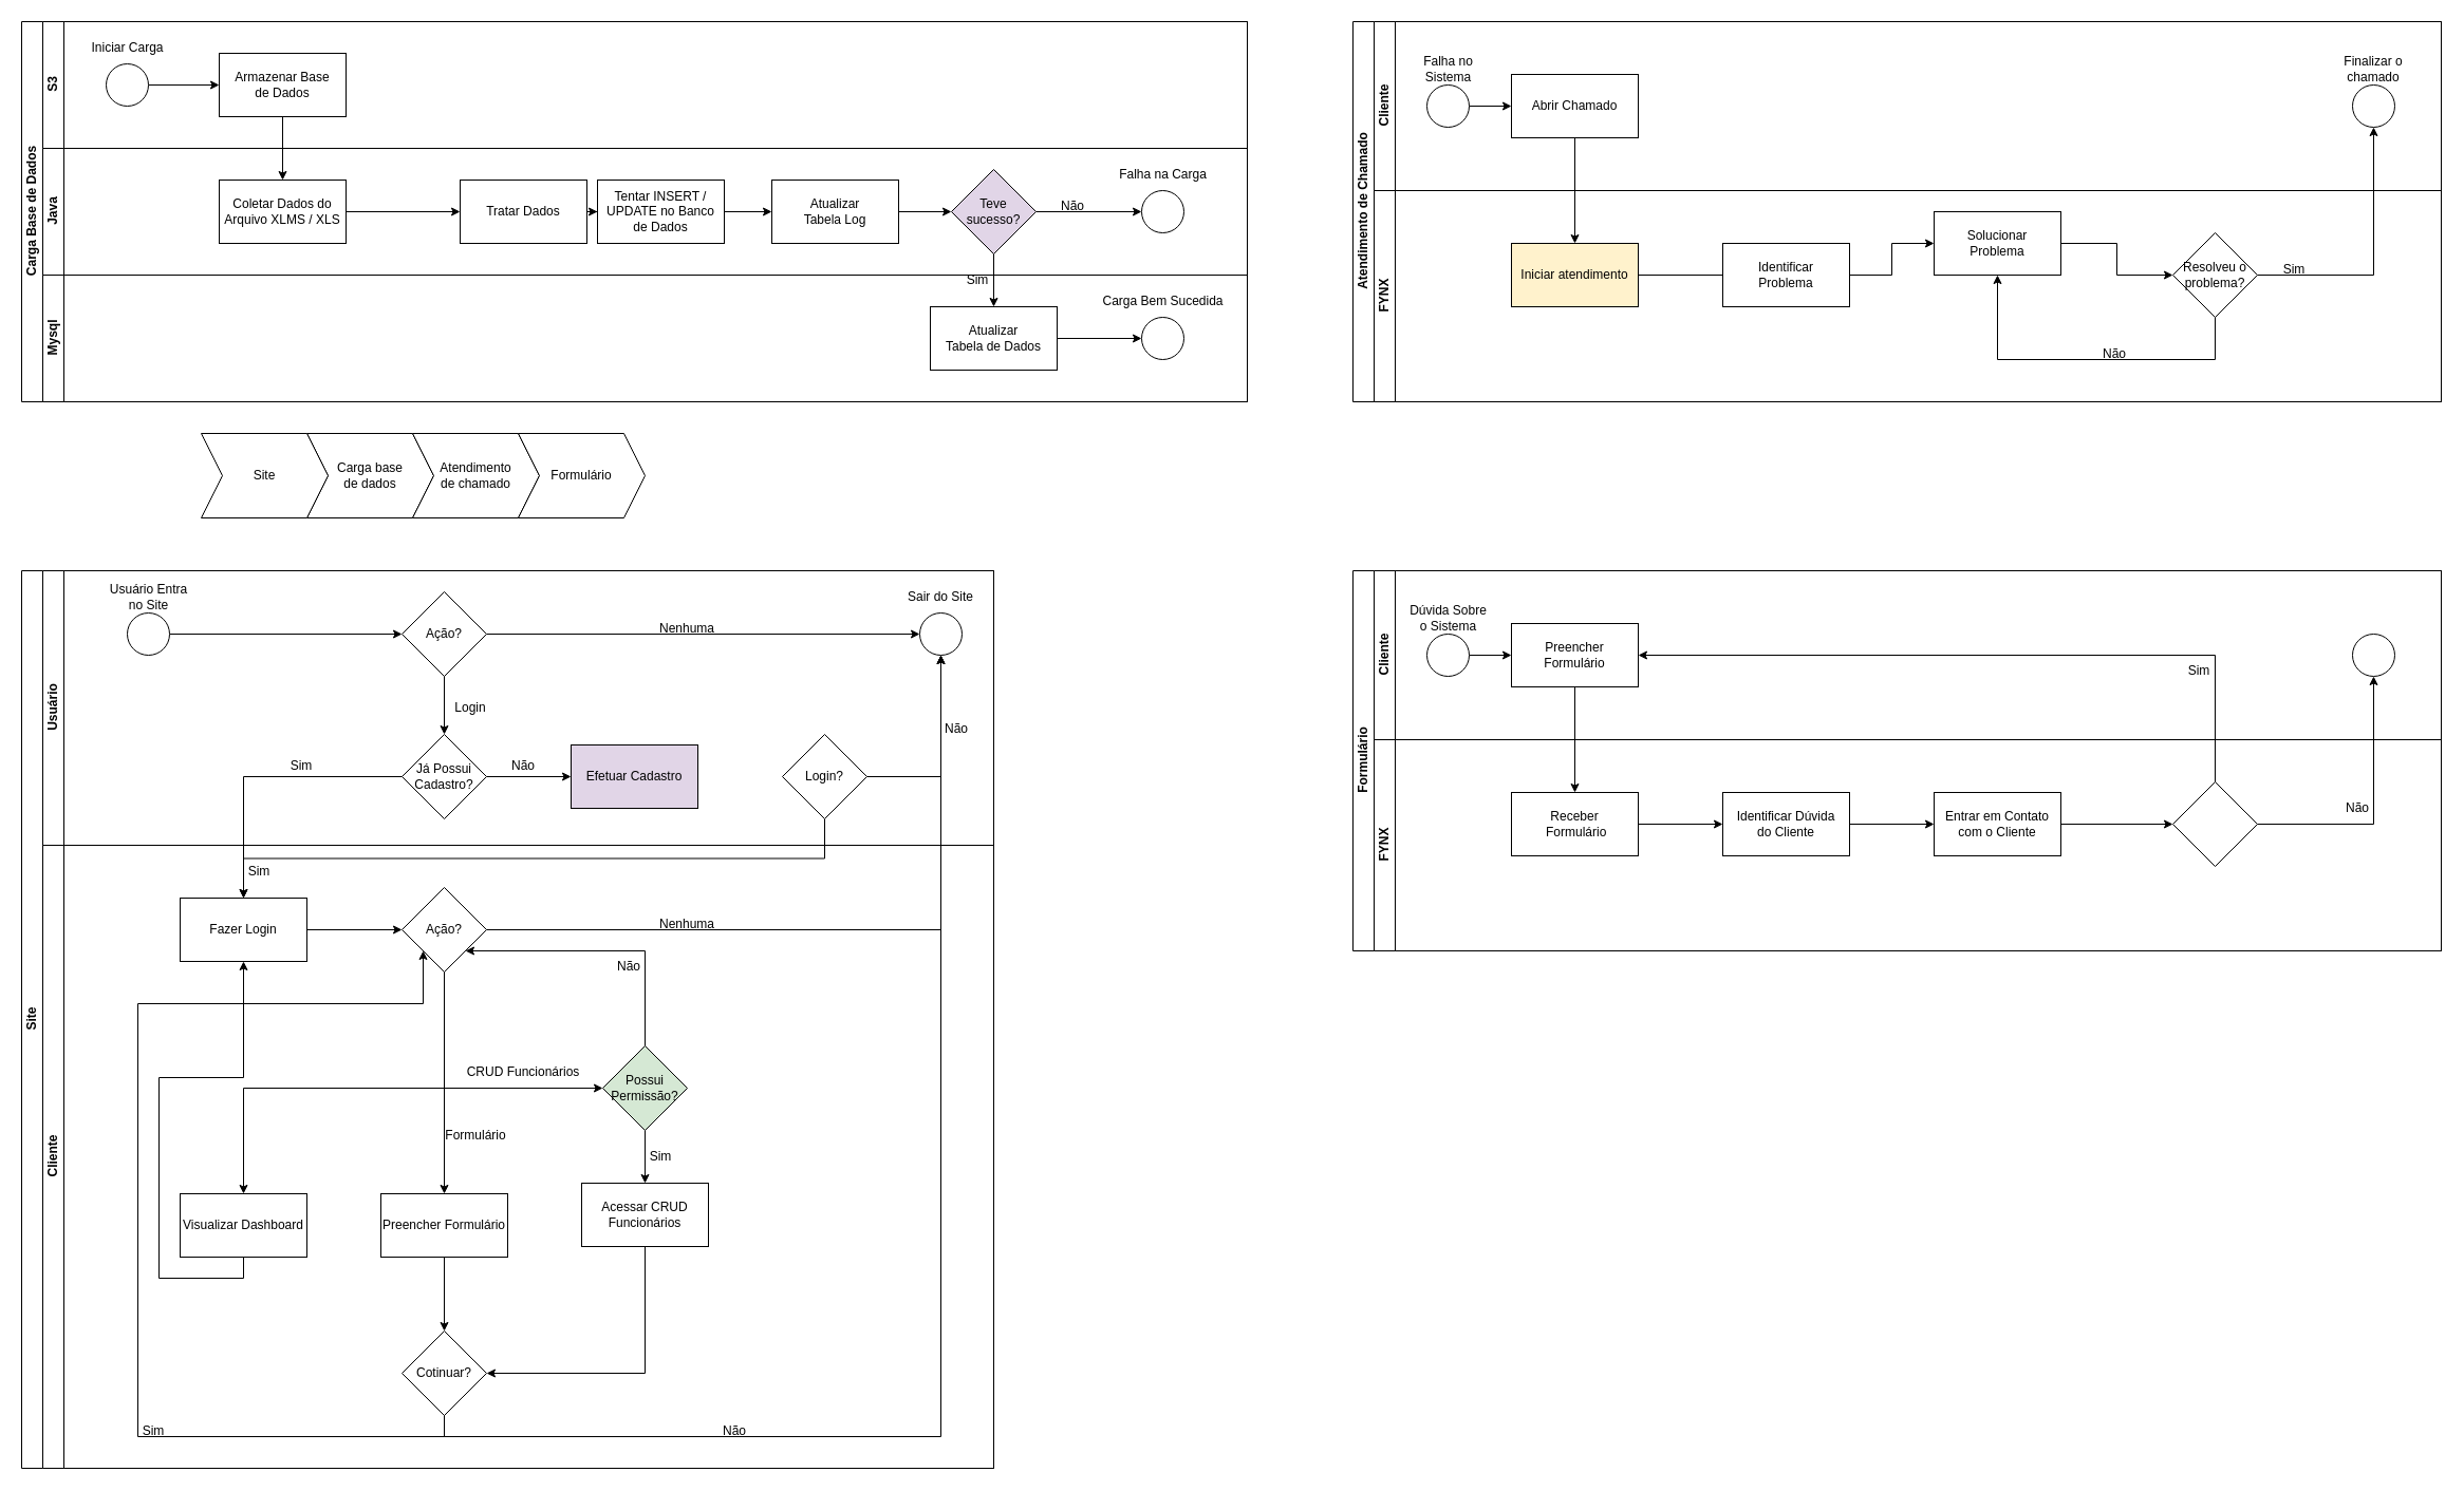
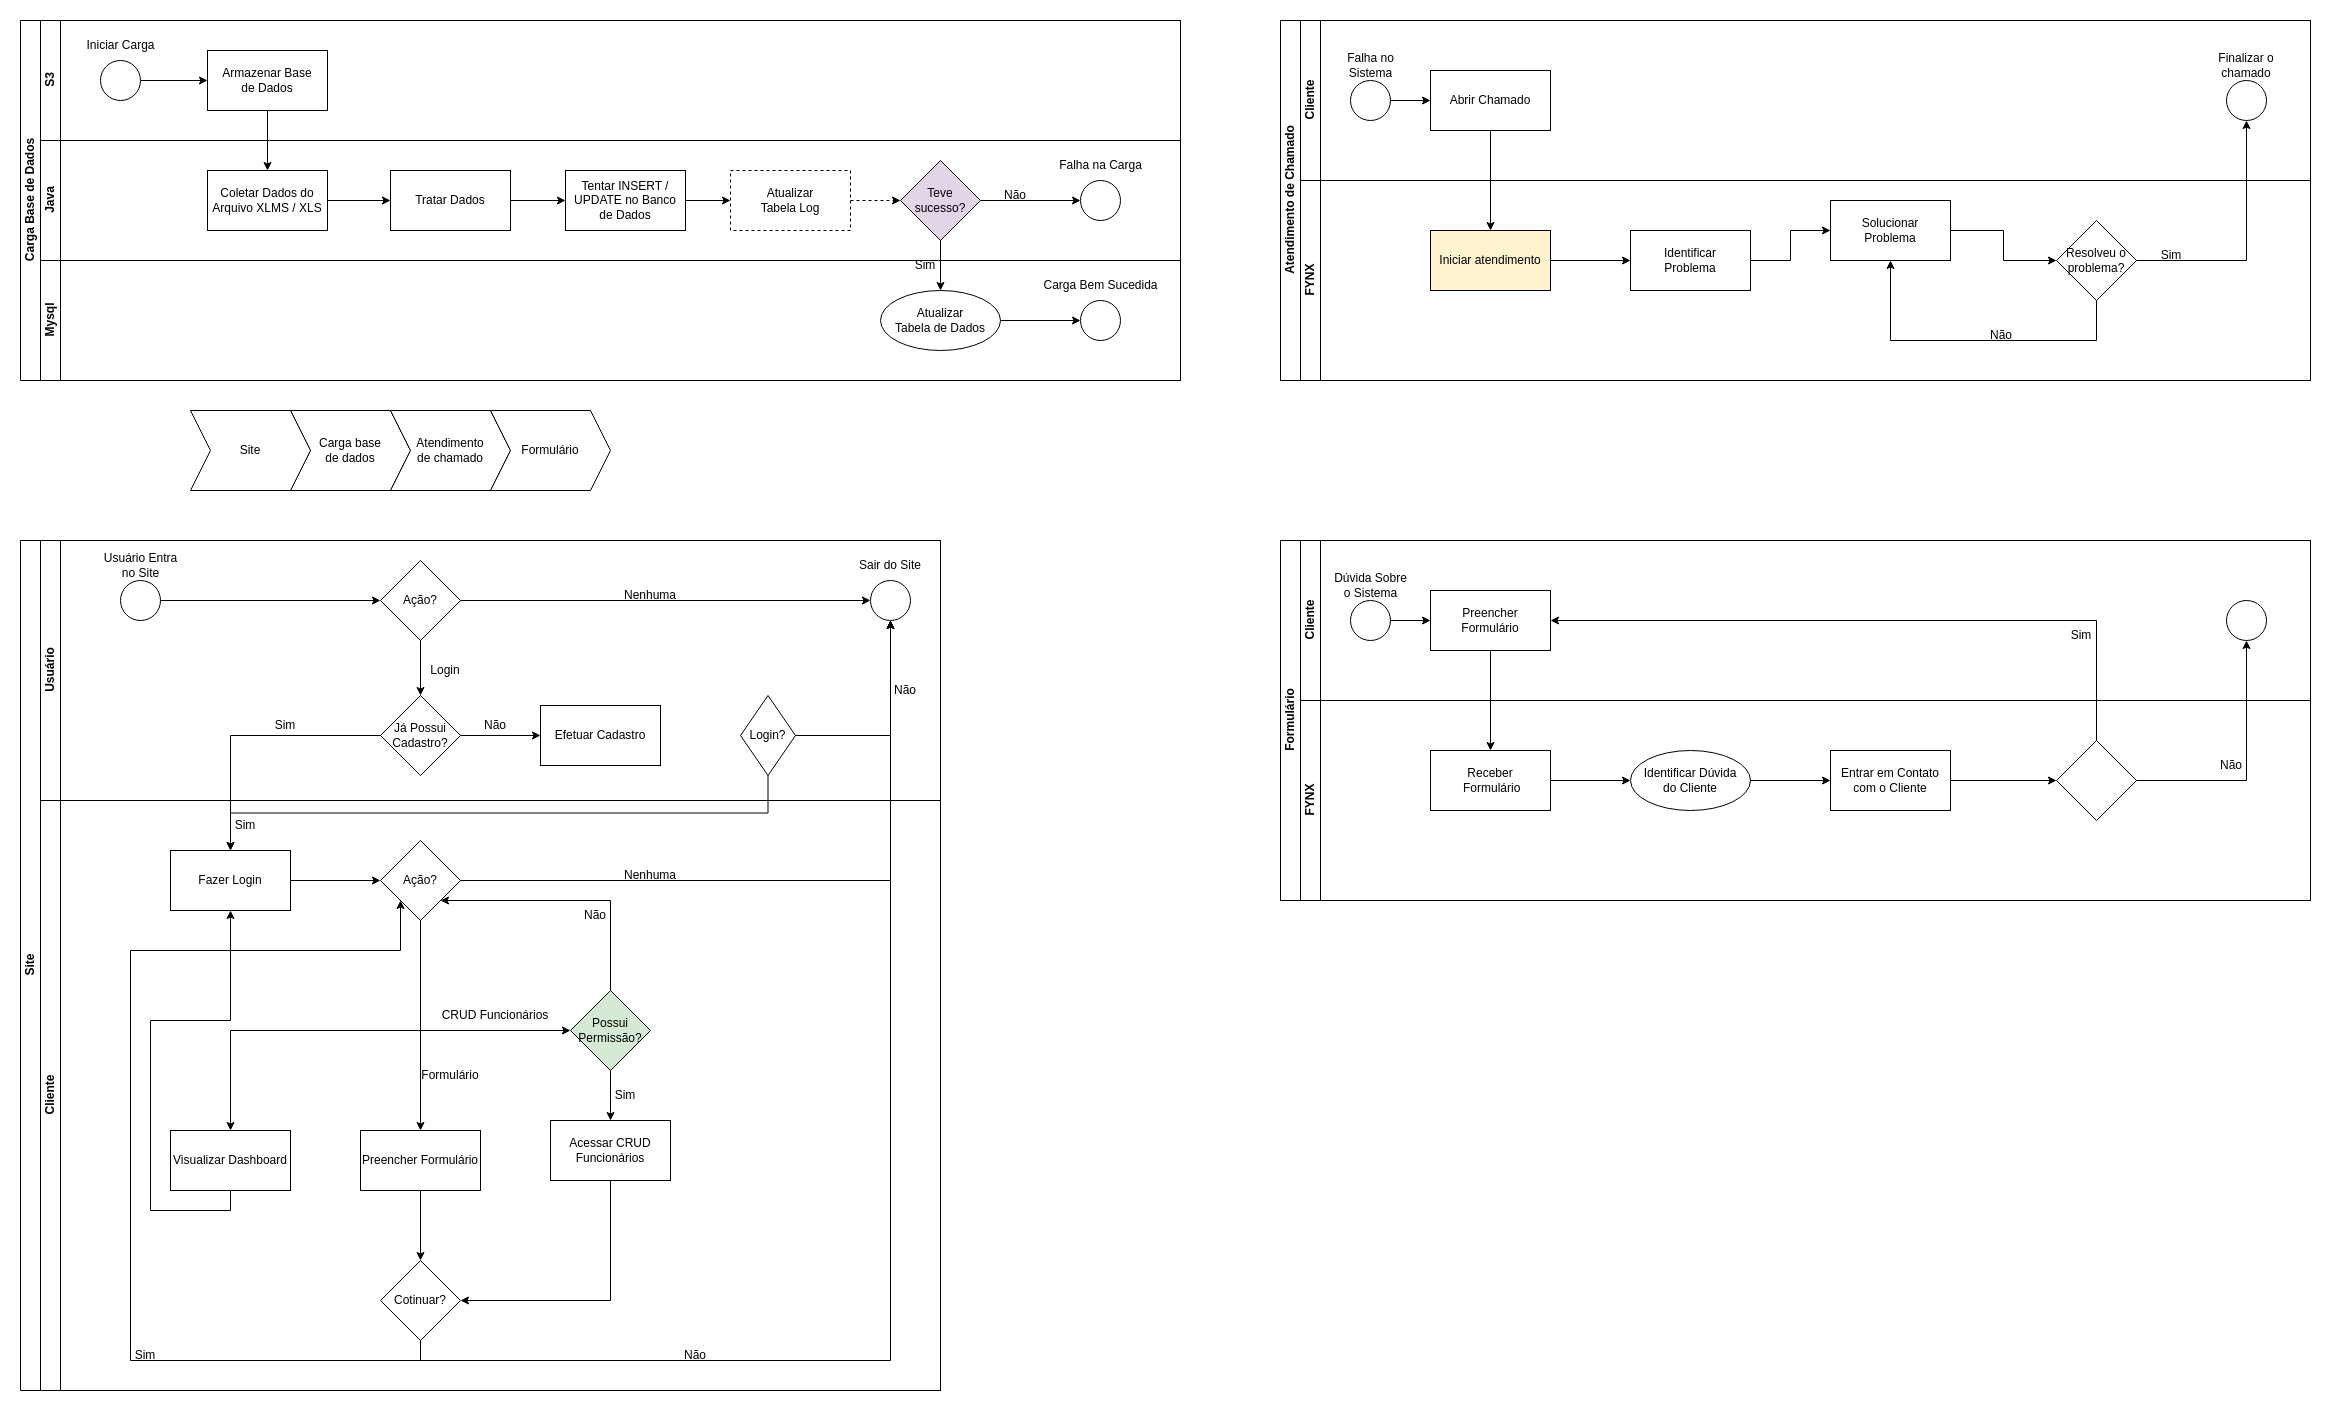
- <mxCell id="94" value="Tratar Dados" style="whiteSpace=wrap;html=1;" parent="85" vertex="1"><mxGeometry x="395" y="30" width="120" height="60" as="geometry" /></mxCell>
+ <mxCell id="94" value="Tratar Dados" style="whiteSpace=wrap;html=1;" parent="85" vertex="1"><mxGeometry x="350" y="30" width="120" height="60" as="geometry" /></mxCell>
- <mxCell id="100" value="Atualizar&lt;div&gt;&lt;span style=&quot;background-color: transparent; color: light-dark(rgb(0, 0, 0), rgb(255, 255, 255));&quot;&gt;Tabela Log&lt;/span&gt;&lt;/div&gt;" style="whiteSpace=wrap;html=1;" parent="85" vertex="1"><mxGeometry x="690" y="30" width="120" height="60" as="geometry" /></mxCell>
+ <mxCell id="100" value="Atualizar&lt;div&gt;&lt;span style=&quot;background-color: transparent; color: light-dark(rgb(0, 0, 0), rgb(255, 255, 255));&quot;&gt;Tabela Log&lt;/span&gt;&lt;/div&gt;" style="whiteSpace=wrap;html=1;dashed=1;" parent="85" vertex="1"><mxGeometry x="690" y="30" width="120" height="60" as="geometry" /></mxCell>
- <mxCell id="99" style="edgeStyle=orthogonalEdgeStyle;rounded=0;orthogonalLoop=1;jettySize=auto;html=1;exitX=1;exitY=0.5;exitDx=0;exitDy=0;entryX=0;entryY=0.5;entryDx=0;entryDy=0;" parent="85" source="100" target="98" edge="1"><mxGeometry relative="1" as="geometry" /></mxCell>
+ <mxCell id="99" style="edgeStyle=orthogonalEdgeStyle;rounded=0;orthogonalLoop=1;jettySize=auto;html=1;exitX=1;exitY=0.5;exitDx=0;exitDy=0;entryX=0;entryY=0.5;entryDx=0;entryDy=0;dashed=1;" parent="85" source="100" target="98" edge="1"><mxGeometry relative="1" as="geometry" /></mxCell>
- <mxCell id="63" value="" style="edgeStyle=orthogonalEdgeStyle;rounded=0;orthogonalLoop=1;jettySize=auto;html=1;endArrow=none;" parent="62" source="64" target="70" edge="1"><mxGeometry relative="1" as="geometry" /></mxCell>
+ <mxCell id="63" value="" style="edgeStyle=orthogonalEdgeStyle;rounded=0;orthogonalLoop=1;jettySize=auto;html=1;" parent="62" source="64" target="70" edge="1"><mxGeometry relative="1" as="geometry" /></mxCell>
- <mxCell id="110" value="Atualizar&lt;div&gt;Tabela de Dados&lt;/div&gt;" style="whiteSpace=wrap;html=1;" parent="105" vertex="1"><mxGeometry x="840" y="30" width="120" height="60" as="geometry" /></mxCell>
+ <mxCell id="110" value="Atualizar&lt;div&gt;Tabela de Dados&lt;/div&gt;" style="ellipse;whiteSpace=wrap;html=1;" parent="105" vertex="1"><mxGeometry x="840" y="30" width="120" height="60" as="geometry" /></mxCell>
- <mxCell id="14" value="Efetuar Cadastro" style="whiteSpace=wrap;html=1;fillColor=#e1d5e7;" parent="5" vertex="1"><mxGeometry x="500" y="165" width="120" height="60" as="geometry" /></mxCell>
+ <mxCell id="14" value="Efetuar Cadastro" style="whiteSpace=wrap;html=1;" parent="5" vertex="1"><mxGeometry x="500" y="165" width="120" height="60" as="geometry" /></mxCell>
- <mxCell id="16" value="&lt;div&gt;Login?&lt;/div&gt;" style="rhombus;whiteSpace=wrap;html=1;" parent="5" vertex="1"><mxGeometry x="700" y="155" width="80" height="80" as="geometry" /></mxCell>
+ <mxCell id="16" value="&lt;div&gt;Login?&lt;/div&gt;" style="rhombus;whiteSpace=wrap;html=1;" parent="5" vertex="1"><mxGeometry x="700" y="155" width="55" height="80" as="geometry" /></mxCell>
- <mxCell id="129" value="Identificar&amp;nbsp;&lt;span style=&quot;background-color: transparent; color: light-dark(rgb(0, 0, 0), rgb(255, 255, 255));&quot;&gt;Dúvida&lt;/span&gt;&lt;div&gt;&lt;span style=&quot;background-color: transparent; color: light-dark(rgb(0, 0, 0), rgb(255, 255, 255));&quot;&gt;do Cliente&lt;/span&gt;&lt;/div&gt;" style="whiteSpace=wrap;html=1;rounded=0;" parent="124" vertex="1"><mxGeometry x="330" y="50" width="120" height="60" as="geometry" /></mxCell>
+ <mxCell id="129" value="Identificar&amp;nbsp;&lt;span style=&quot;background-color: transparent; color: light-dark(rgb(0, 0, 0), rgb(255, 255, 255));&quot;&gt;Dúvida&lt;/span&gt;&lt;div&gt;&lt;span style=&quot;background-color: transparent; color: light-dark(rgb(0, 0, 0), rgb(255, 255, 255));&quot;&gt;do Cliente&lt;/span&gt;&lt;/div&gt;" style="ellipse;whiteSpace=wrap;html=1;" parent="124" vertex="1"><mxGeometry x="330" y="50" width="120" height="60" as="geometry" /></mxCell>
